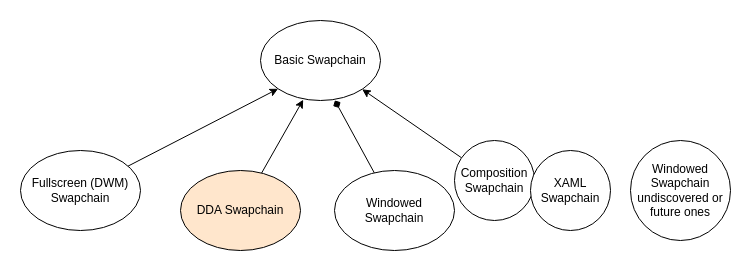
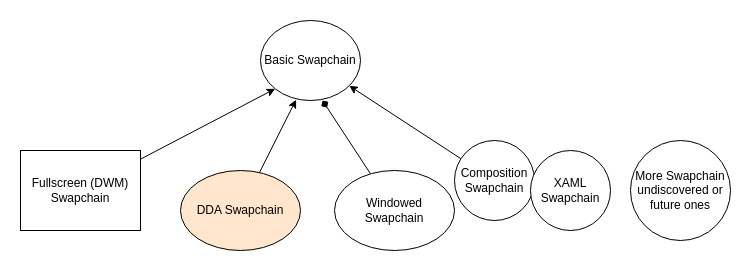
- <mxCell id="2" value="Basic Swapchain" style="ellipse;whiteSpace=wrap;html=1;" vertex="1" parent="1"><mxGeometry x="260" y="20" width="120" height="80" as="geometry" /></mxCell>
+ <mxCell id="2" value="Basic Swapchain" style="ellipse;whiteSpace=wrap;html=1;" vertex="1" parent="1"><mxGeometry x="260" y="20" width="100" height="80" as="geometry" /></mxCell>
- <mxCell id="4" value="Fullscreen (DWM) Swapchain" style="ellipse;whiteSpace=wrap;html=1;" vertex="1" parent="1"><mxGeometry x="20" y="150" width="120" height="80" as="geometry" /></mxCell>
+ <mxCell id="4" value="Fullscreen (DWM) Swapchain" style="whiteSpace=wrap;html=1;rounded=0;" vertex="1" parent="1"><mxGeometry x="20" y="150" width="120" height="80" as="geometry" /></mxCell>
- <mxCell id="12" value="Windowed Swapchain undiscovered or future ones" style="ellipse;whiteSpace=wrap;html=1;aspect=fixed;" vertex="1" parent="1"><mxGeometry x="630" y="140" width="100" height="100" as="geometry" /></mxCell>
+ <mxCell id="12" value="More Swapchain undiscovered or future ones" style="ellipse;whiteSpace=wrap;html=1;aspect=fixed;" vertex="1" parent="1"><mxGeometry x="630" y="140" width="100" height="100" as="geometry" /></mxCell>
